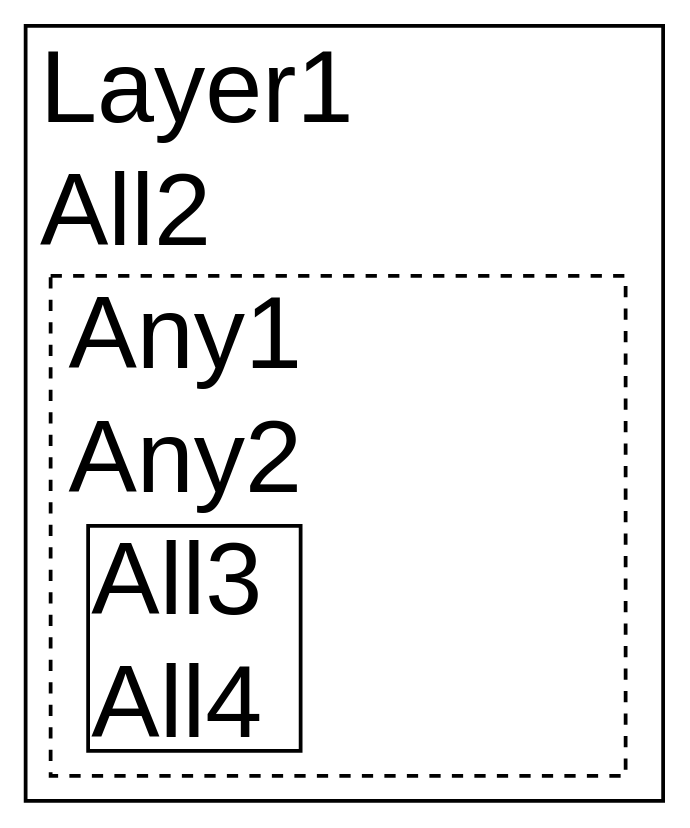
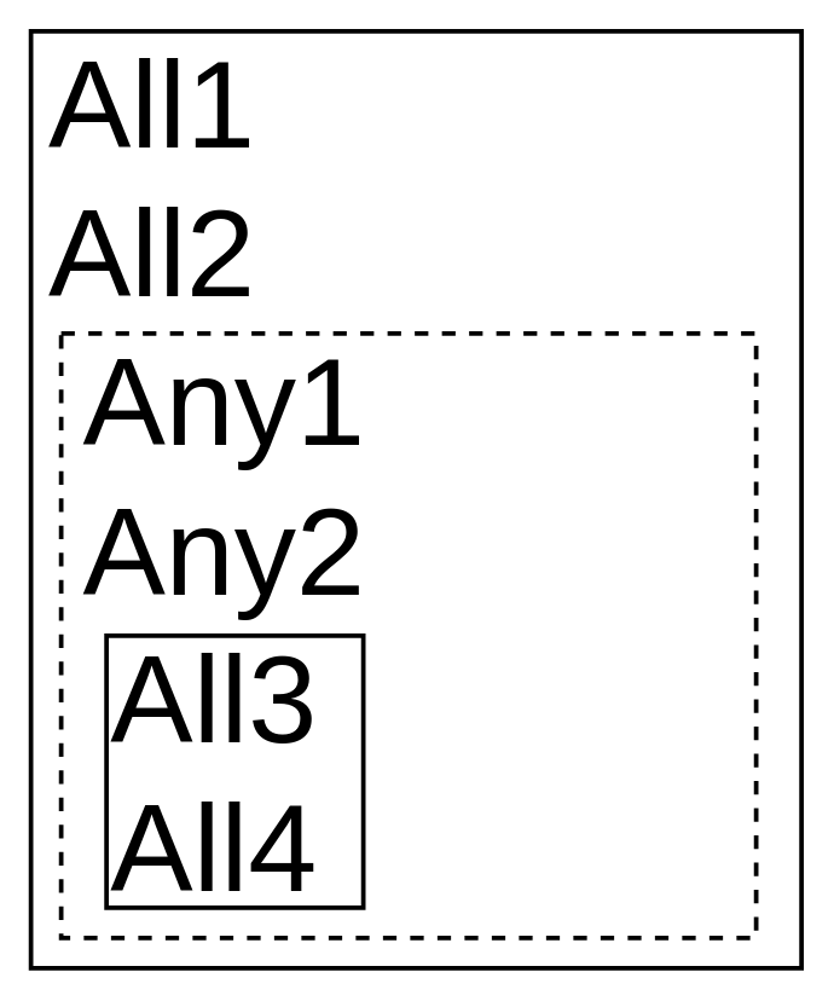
- <mxCell id="3" value="&lt;font style=&quot;font-size: 82px&quot;&gt;Layer1&lt;br&gt;All2&lt;br&gt;&amp;nbsp;Any1&lt;br&gt;&amp;nbsp;Any2&lt;br&gt;&amp;nbsp; All3&lt;br&gt;&amp;nbsp; All4&lt;br&gt;&lt;/font&gt;" style="text;html=1;strokeColor=none;align=left;verticalAlign=middle;whiteSpace=wrap;rounded=0;dashed=1;" vertex="1" parent="1"><mxGeometry x="30" y="20" width="470" height="590" as="geometry" /></mxCell>
+ <mxCell id="3" value="&lt;font style=&quot;font-size: 82px&quot;&gt;All1&lt;br&gt;All2&lt;br&gt;&amp;nbsp;Any1&lt;br&gt;&amp;nbsp;Any2&lt;br&gt;&amp;nbsp; All3&lt;br&gt;&amp;nbsp; All4&lt;br&gt;&lt;/font&gt;" style="text;html=1;strokeColor=none;align=left;verticalAlign=middle;whiteSpace=wrap;rounded=0;dashed=1;" vertex="1" parent="1"><mxGeometry x="30" y="20" width="470" height="590" as="geometry" /></mxCell>
